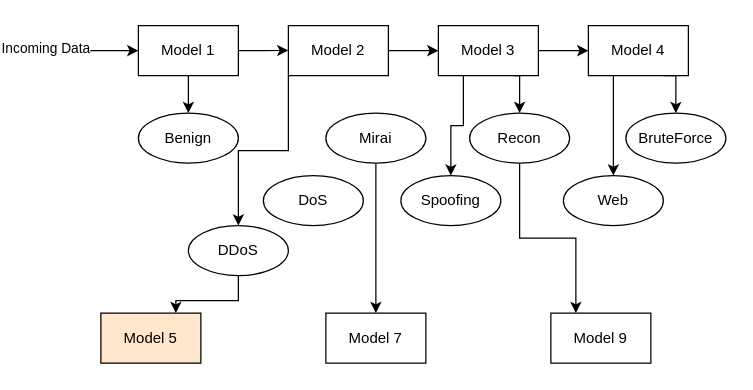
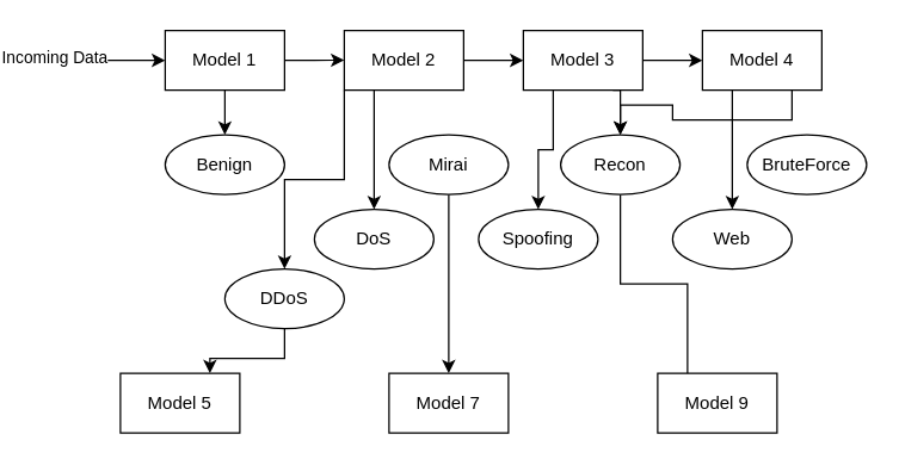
- <mxCell id="22" style="edgeStyle=orthogonalEdgeStyle;rounded=0;orthogonalLoop=1;jettySize=auto;html=1;exitX=0.75;exitY=1;exitDx=0;exitDy=0;entryX=0.5;entryY=0;entryDx=0;entryDy=0;" edge="1" parent="1" source="23" target="27"><mxGeometry relative="1" as="geometry" /></mxCell>
+ <mxCell id="22" style="edgeStyle=orthogonalEdgeStyle;rounded=0;orthogonalLoop=1;jettySize=auto;html=1;exitX=0.75;exitY=1;exitDx=0;exitDy=0;" edge="1" parent="1" source="23" target="26"><mxGeometry relative="1" as="geometry" /></mxCell>
+ <mxCell id="10" style="edgeStyle=orthogonalEdgeStyle;rounded=0;orthogonalLoop=1;jettySize=auto;html=1;exitX=0.25;exitY=1;exitDx=0;exitDy=0;entryX=0.5;entryY=0;entryDx=0;entryDy=0;" edge="1" parent="1" source="11" target="18"><mxGeometry relative="1" as="geometry" /></mxCell>
- <mxCell id="25" style="edgeStyle=orthogonalEdgeStyle;rounded=0;orthogonalLoop=1;jettySize=auto;html=1;exitX=0.5;exitY=1;exitDx=0;exitDy=0;entryX=0.25;entryY=0;entryDx=0;entryDy=0;" edge="1" parent="1" source="26" target="31"><mxGeometry relative="1" as="geometry" /></mxCell>
+ <mxCell id="25" style="edgeStyle=orthogonalEdgeStyle;rounded=0;orthogonalLoop=1;jettySize=auto;html=1;exitX=0.5;exitY=1;exitDx=0;exitDy=0;entryX=0.25;entryY=0;entryDx=0;entryDy=0;endArrow=none;" edge="1" parent="1" source="26" target="31"><mxGeometry relative="1" as="geometry" /></mxCell>
- <mxCell id="29" value="Model 5" style="rounded=0;whiteSpace=wrap;html=1;fillColor=#ffe6cc;" vertex="1" parent="1"><mxGeometry x="80" y="250" width="80" height="40" as="geometry" /></mxCell>
+ <mxCell id="29" value="Model 5" style="rounded=0;whiteSpace=wrap;html=1;" vertex="1" parent="1"><mxGeometry x="80" y="250" width="80" height="40" as="geometry" /></mxCell>
